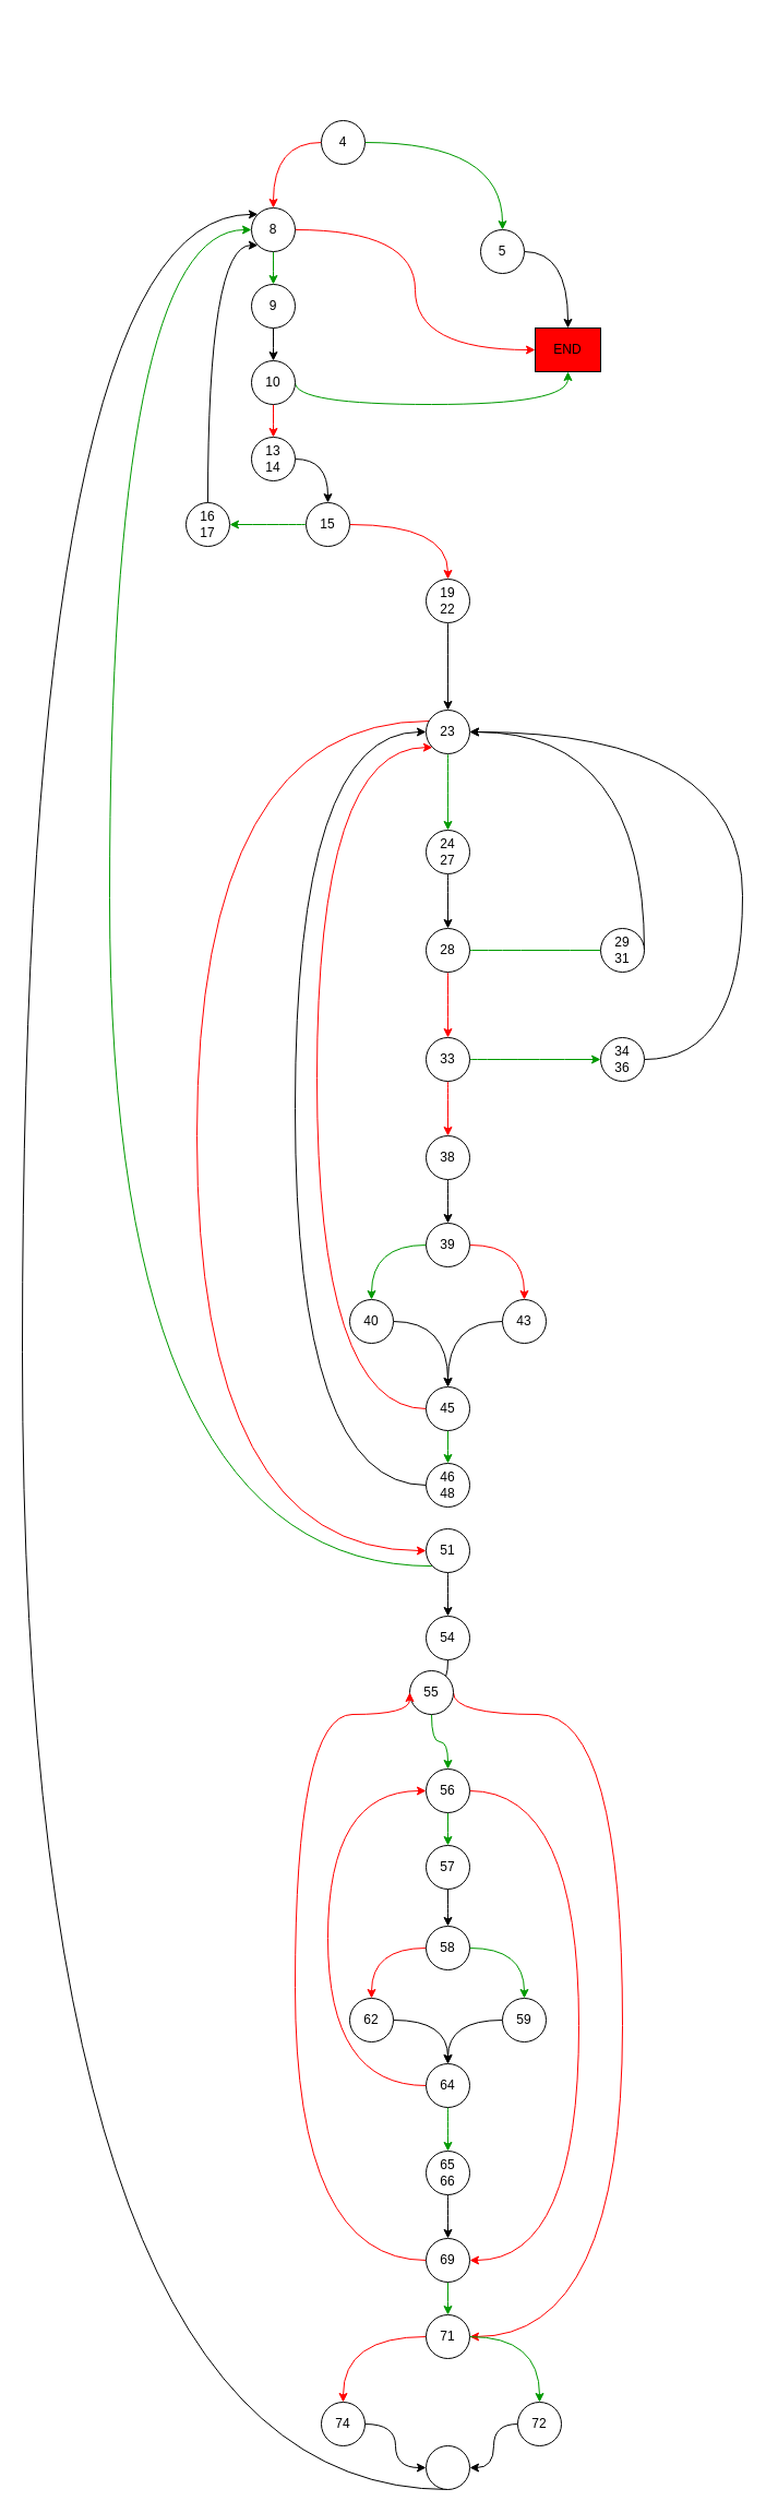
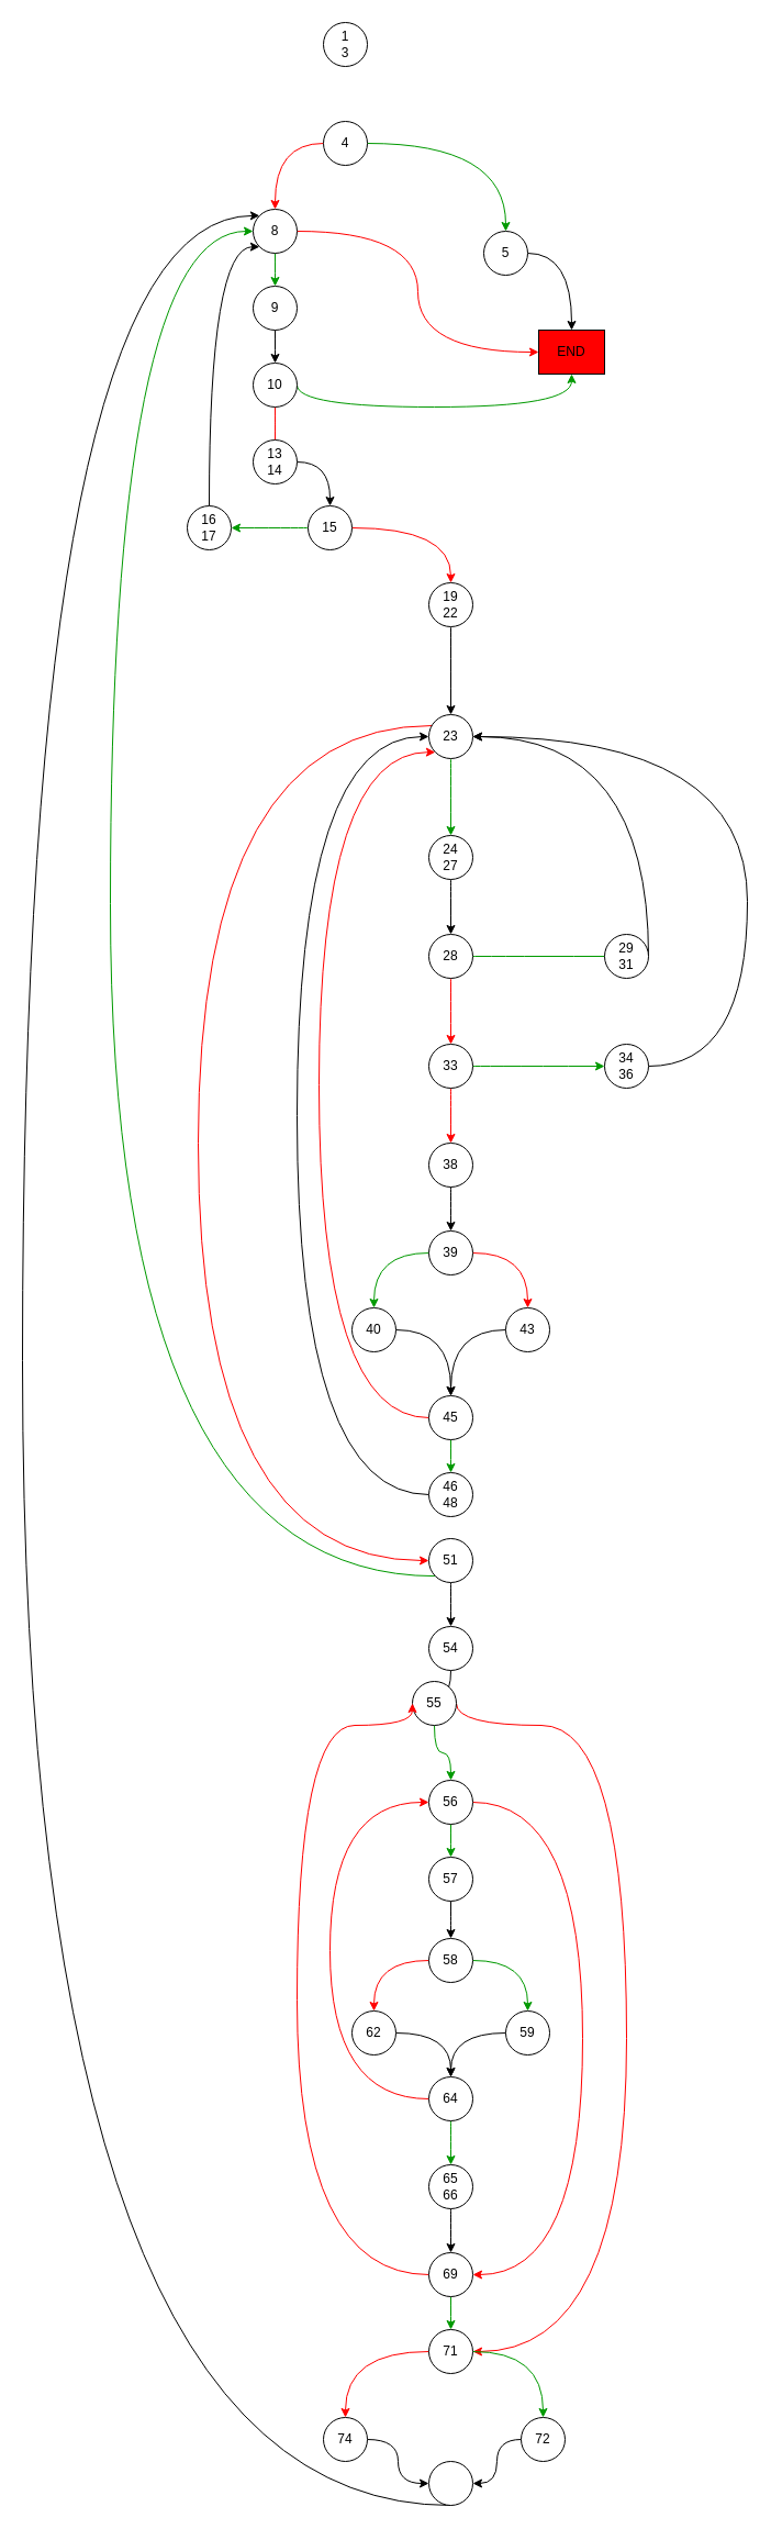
+ <mxCell id="2" value="1&lt;br&gt;3" style="ellipse;whiteSpace=wrap;html=1;aspect=fixed;" vertex="1" parent="1"><mxGeometry x="294" y="20" width="40" height="40" as="geometry" /></mxCell>
- <mxCell id="15" value="" style="edgeStyle=orthogonalEdgeStyle;curved=1;rounded=0;orthogonalLoop=1;jettySize=auto;html=1;strokeColor=#FF0000;" edge="1" parent="1" source="16" target="18"><mxGeometry relative="1" as="geometry" /></mxCell>
+ <mxCell id="15" value="" style="edgeStyle=orthogonalEdgeStyle;curved=1;rounded=0;orthogonalLoop=1;jettySize=auto;html=1;strokeColor=#FF0000;endArrow=none;" edge="1" parent="1" source="16" target="18"><mxGeometry relative="1" as="geometry" /></mxCell>
